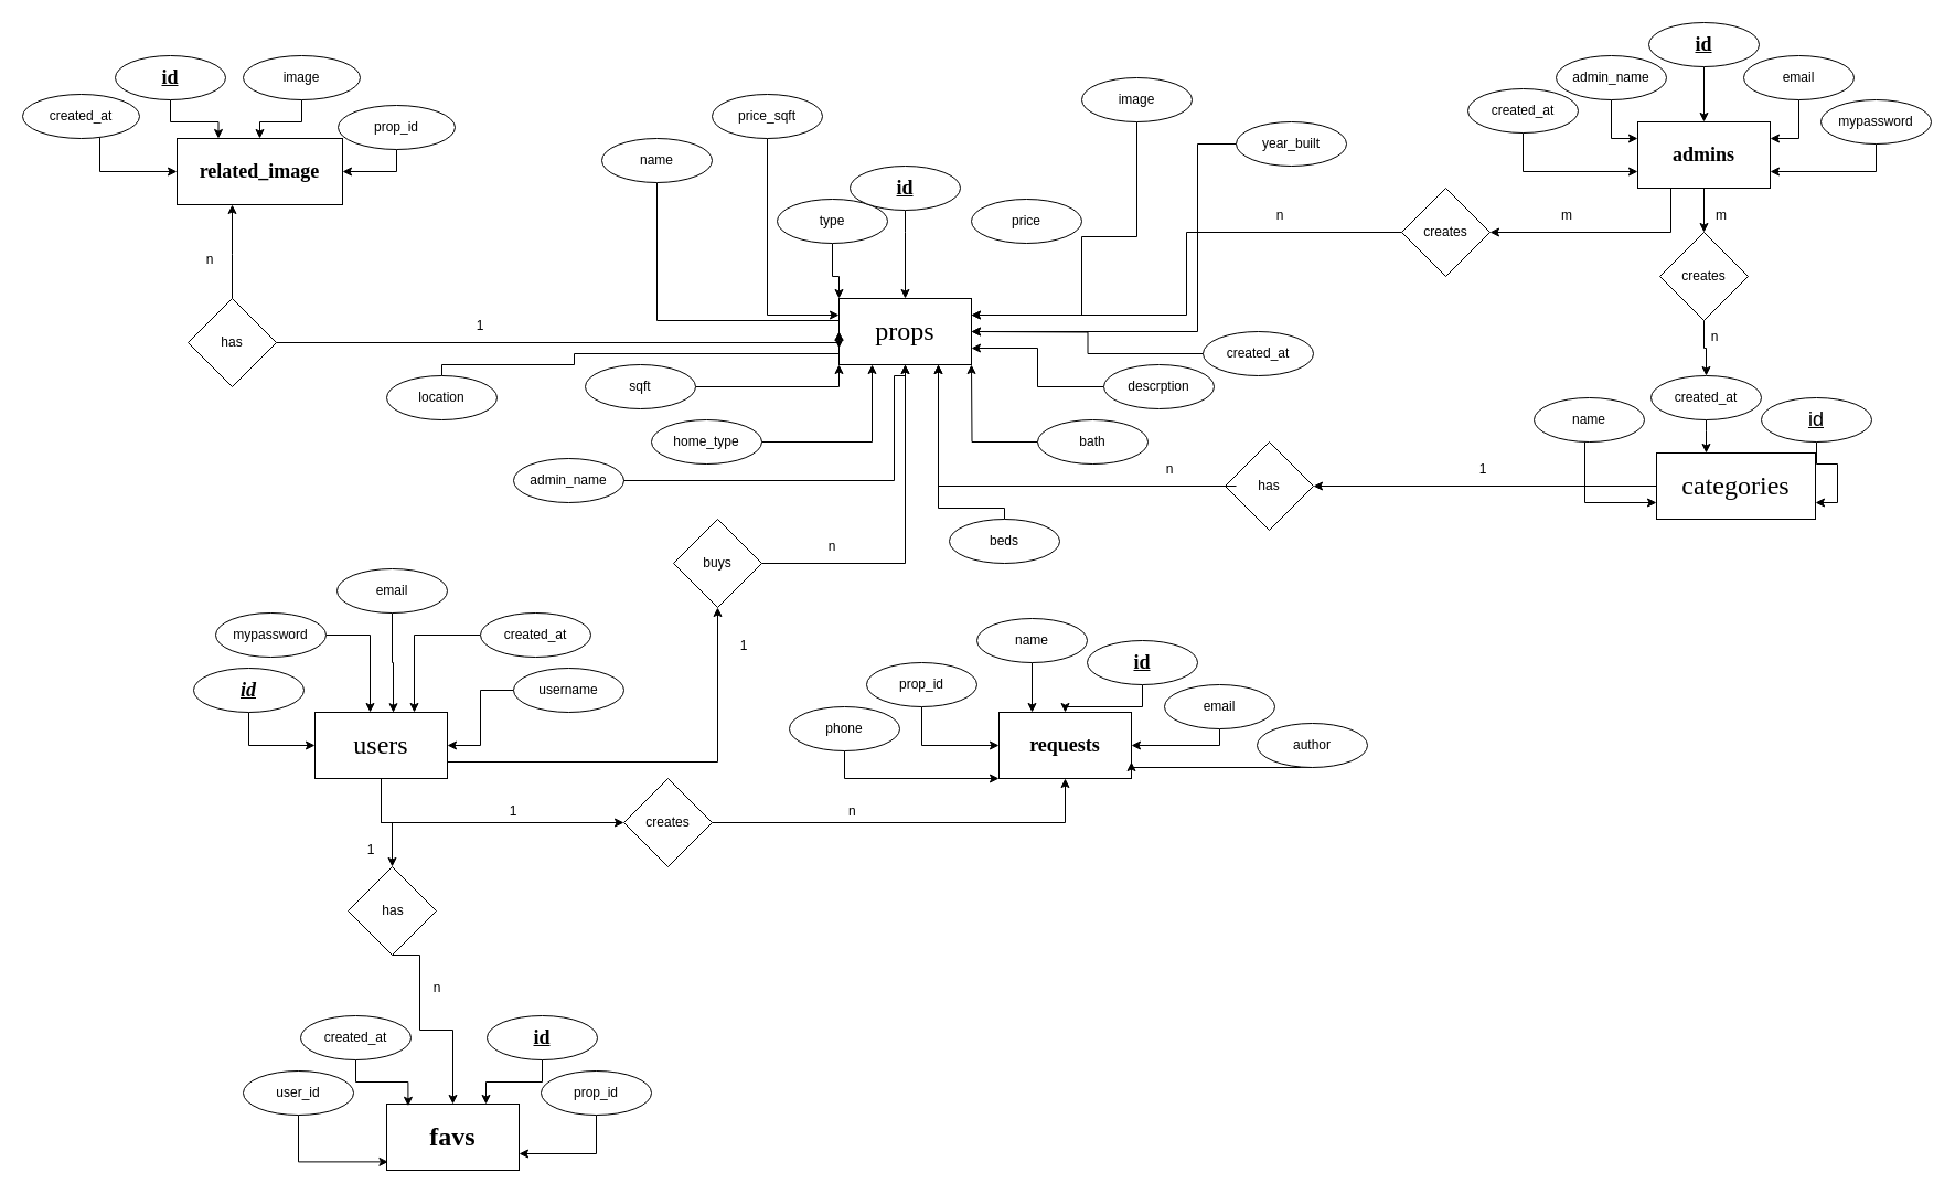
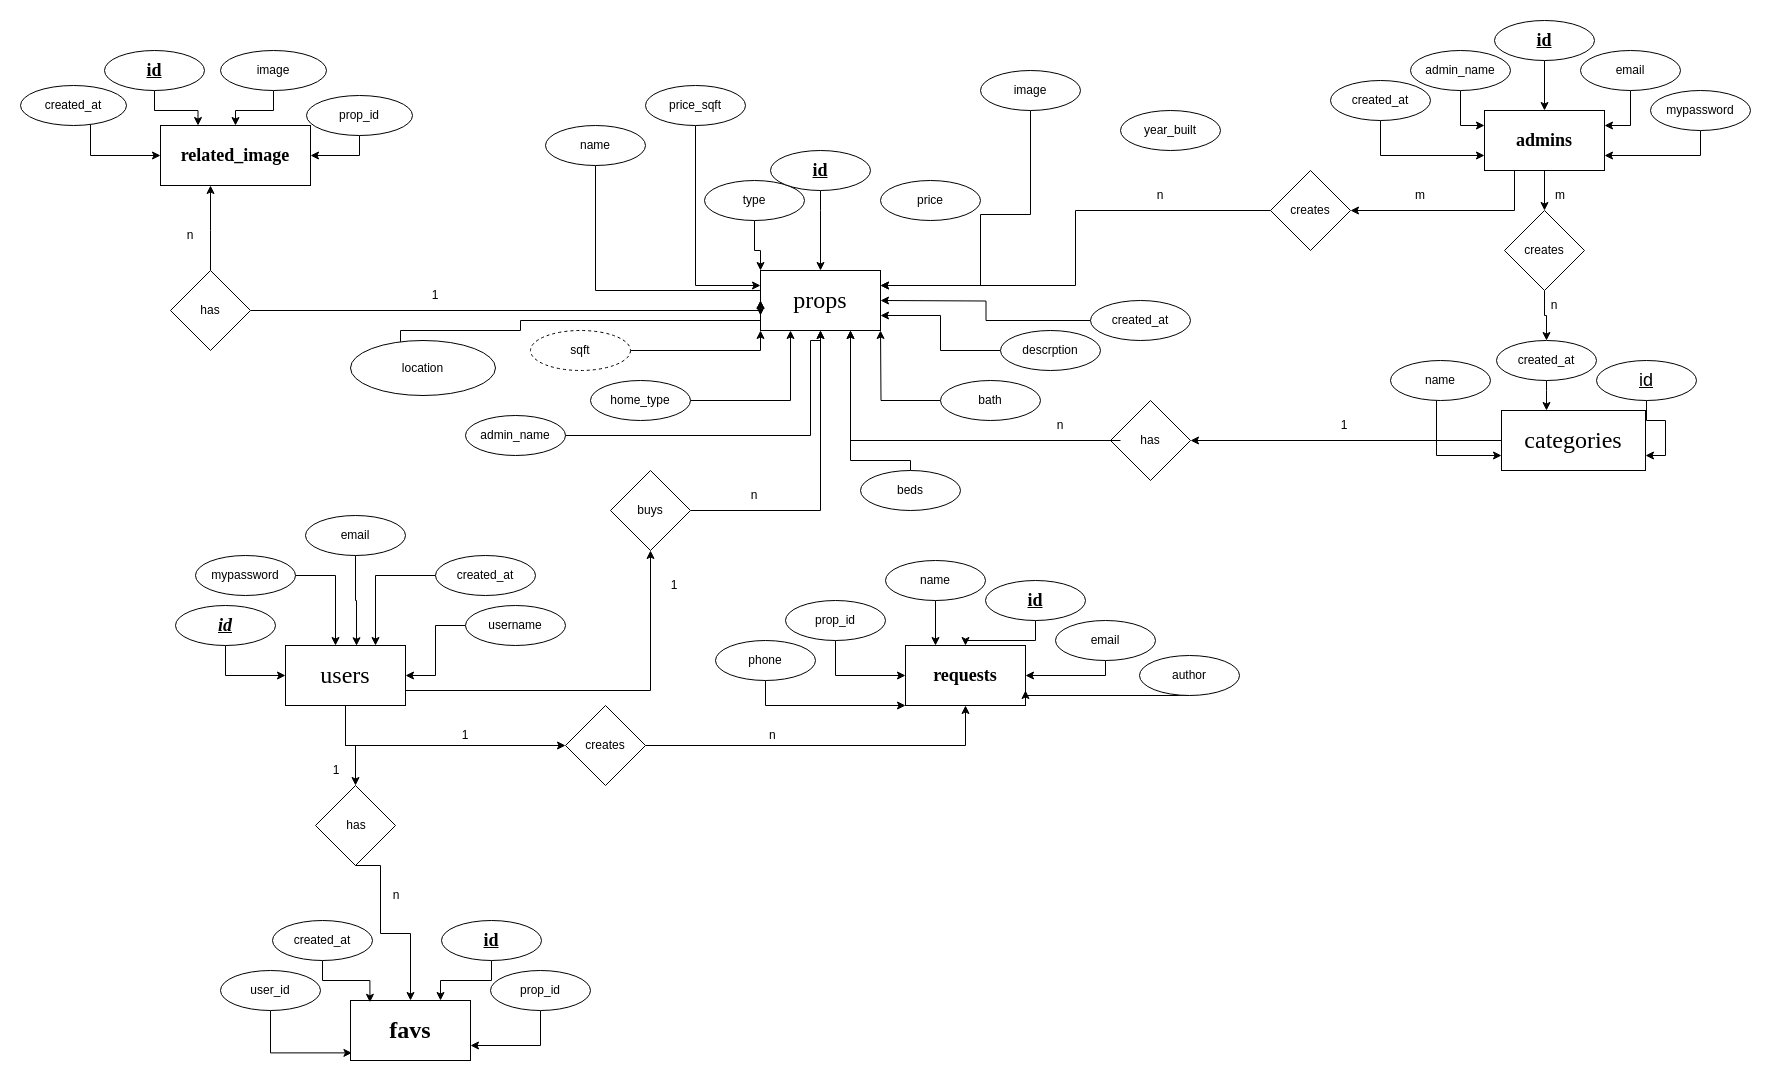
- <mxCell id="51" style="edgeStyle=orthogonalEdgeStyle;rounded=0;orthogonalLoop=1;jettySize=auto;html=1;exitX=0;exitY=0.5;exitDx=0;exitDy=0;entryX=1;entryY=0.5;entryDx=0;entryDy=0;" parent="1" source="52" target="7" edge="1"><mxGeometry relative="1" as="geometry"><Array as="points"><mxPoint x="1085" y="130" /><mxPoint x="1085" y="300" /></Array></mxGeometry></mxCell>
- <mxCell id="56" value="sqft" style="ellipse;whiteSpace=wrap;html=1;" parent="1" vertex="1"><mxGeometry x="530" y="330" width="100" height="40" as="geometry" /></mxCell>
+ <mxCell id="56" value="sqft" style="ellipse;whiteSpace=wrap;html=1;dashed=1;" parent="1" vertex="1"><mxGeometry x="530" y="330" width="100" height="40" as="geometry" /></mxCell>
- <mxCell id="65" value="location" style="ellipse;whiteSpace=wrap;html=1;" parent="1" vertex="1"><mxGeometry x="350" y="340" width="100" height="40" as="geometry" /></mxCell>
+ <mxCell id="65" value="location" style="ellipse;whiteSpace=wrap;html=1;" parent="1" vertex="1"><mxGeometry x="350" y="340" width="145" height="55" as="geometry" /></mxCell>
